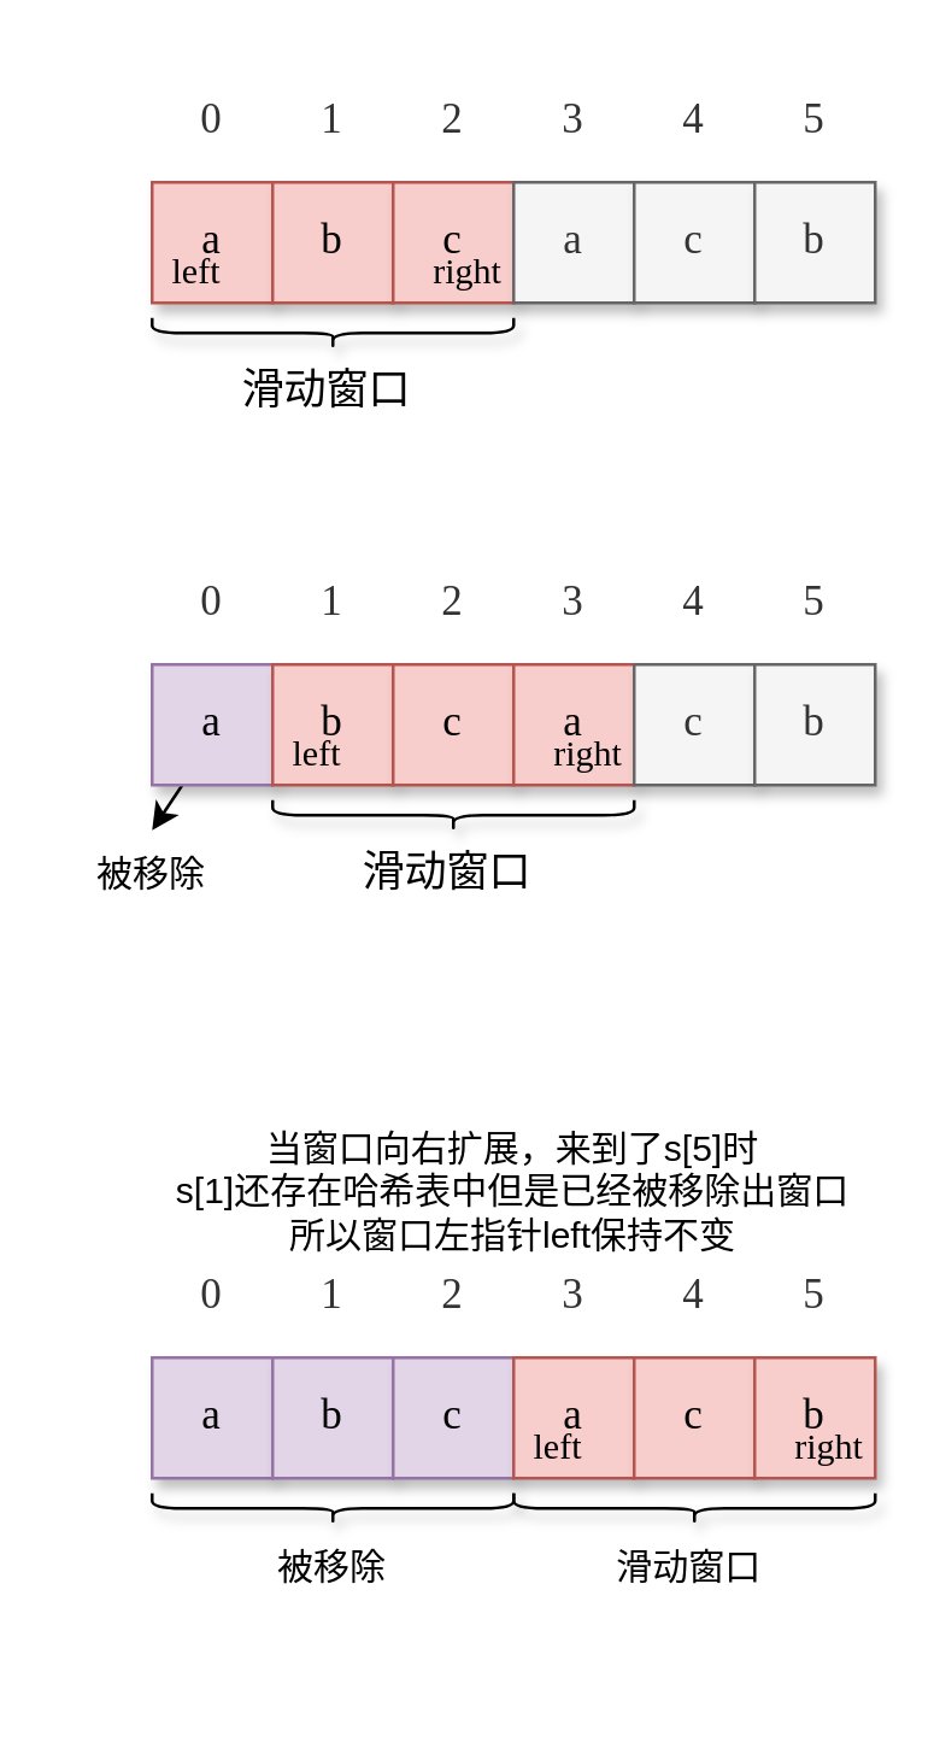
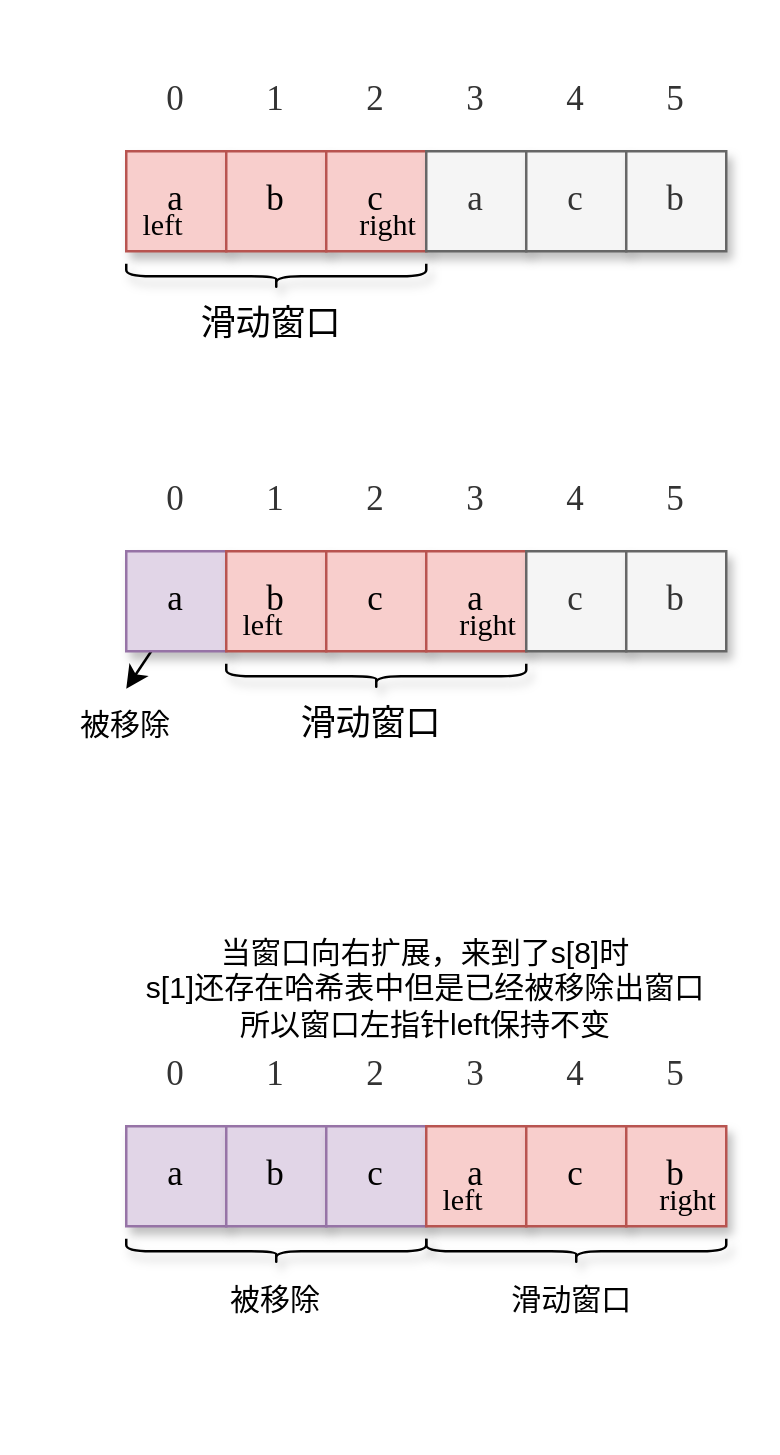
- <mxCell id="54" value="当窗口向右扩展，来到了s[5]时&lt;br&gt;s[1]还存在哈希表中但是已经被移除出窗口&lt;br&gt;所以窗口左指针left保持不变" style="text;html=1;strokeColor=none;fillColor=none;align=center;verticalAlign=middle;whiteSpace=wrap;rounded=0;" vertex="1" parent="1"><mxGeometry x="50" y="370" width="240" height="50" as="geometry" /></mxCell>
+ <mxCell id="54" value="当窗口向右扩展，来到了s[8]时&lt;br&gt;s[1]还存在哈希表中但是已经被移除出窗口&lt;br&gt;所以窗口左指针left保持不变" style="text;html=1;strokeColor=none;fillColor=none;align=center;verticalAlign=middle;whiteSpace=wrap;rounded=0;" vertex="1" parent="1"><mxGeometry x="50" y="370" width="240" height="50" as="geometry" /></mxCell>
